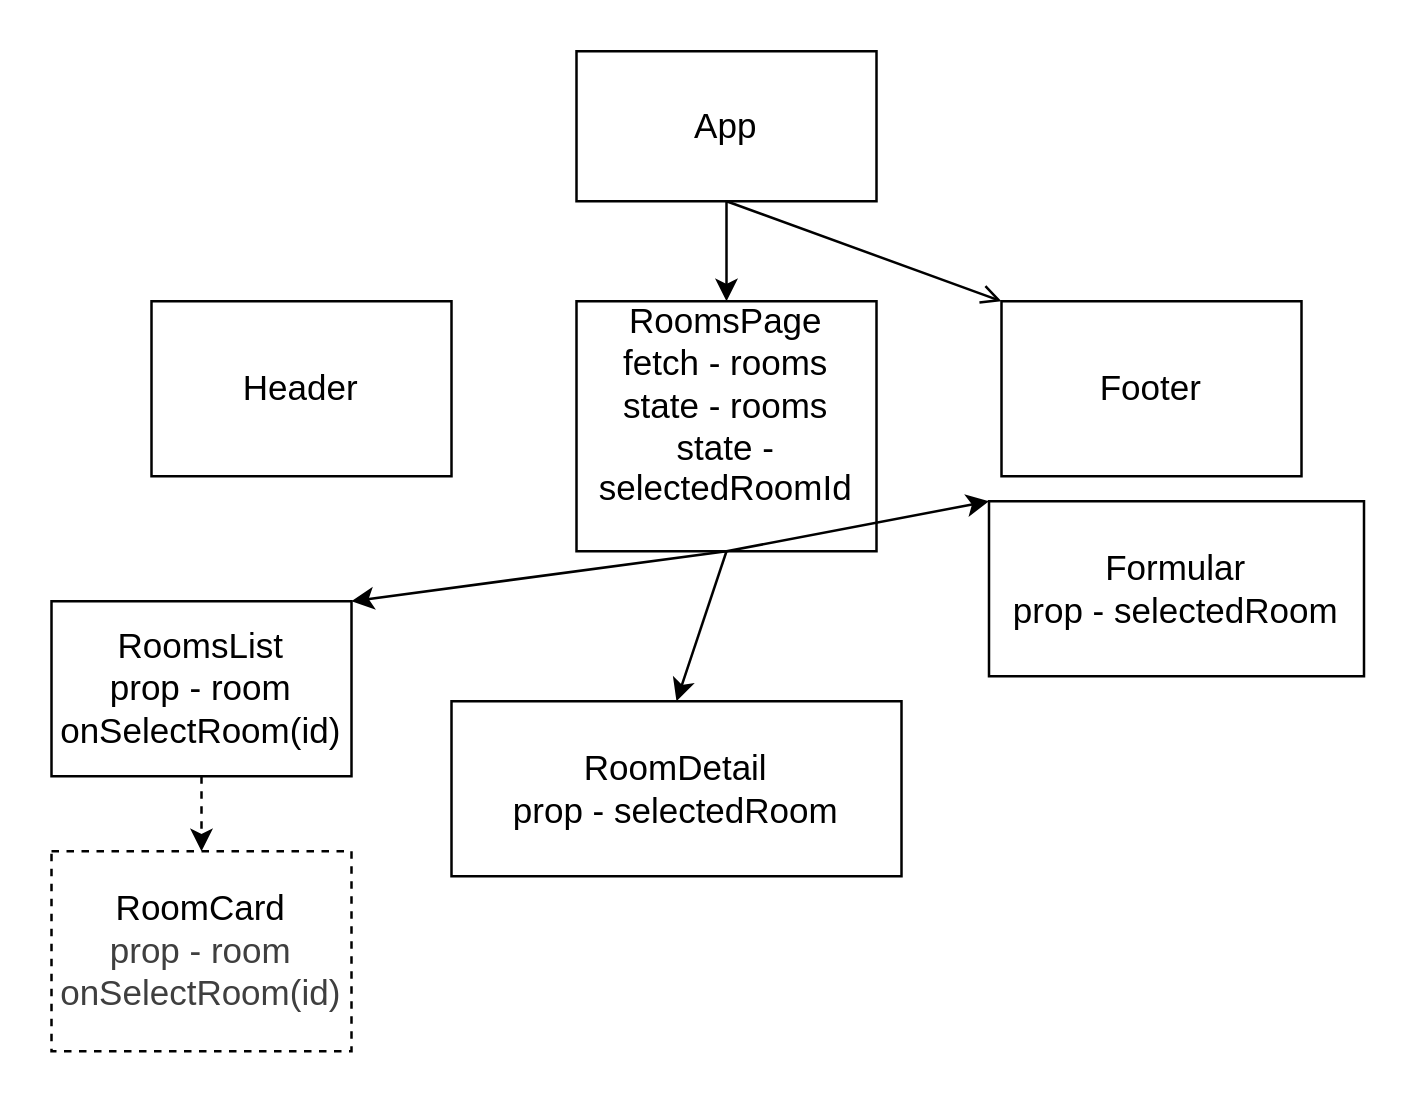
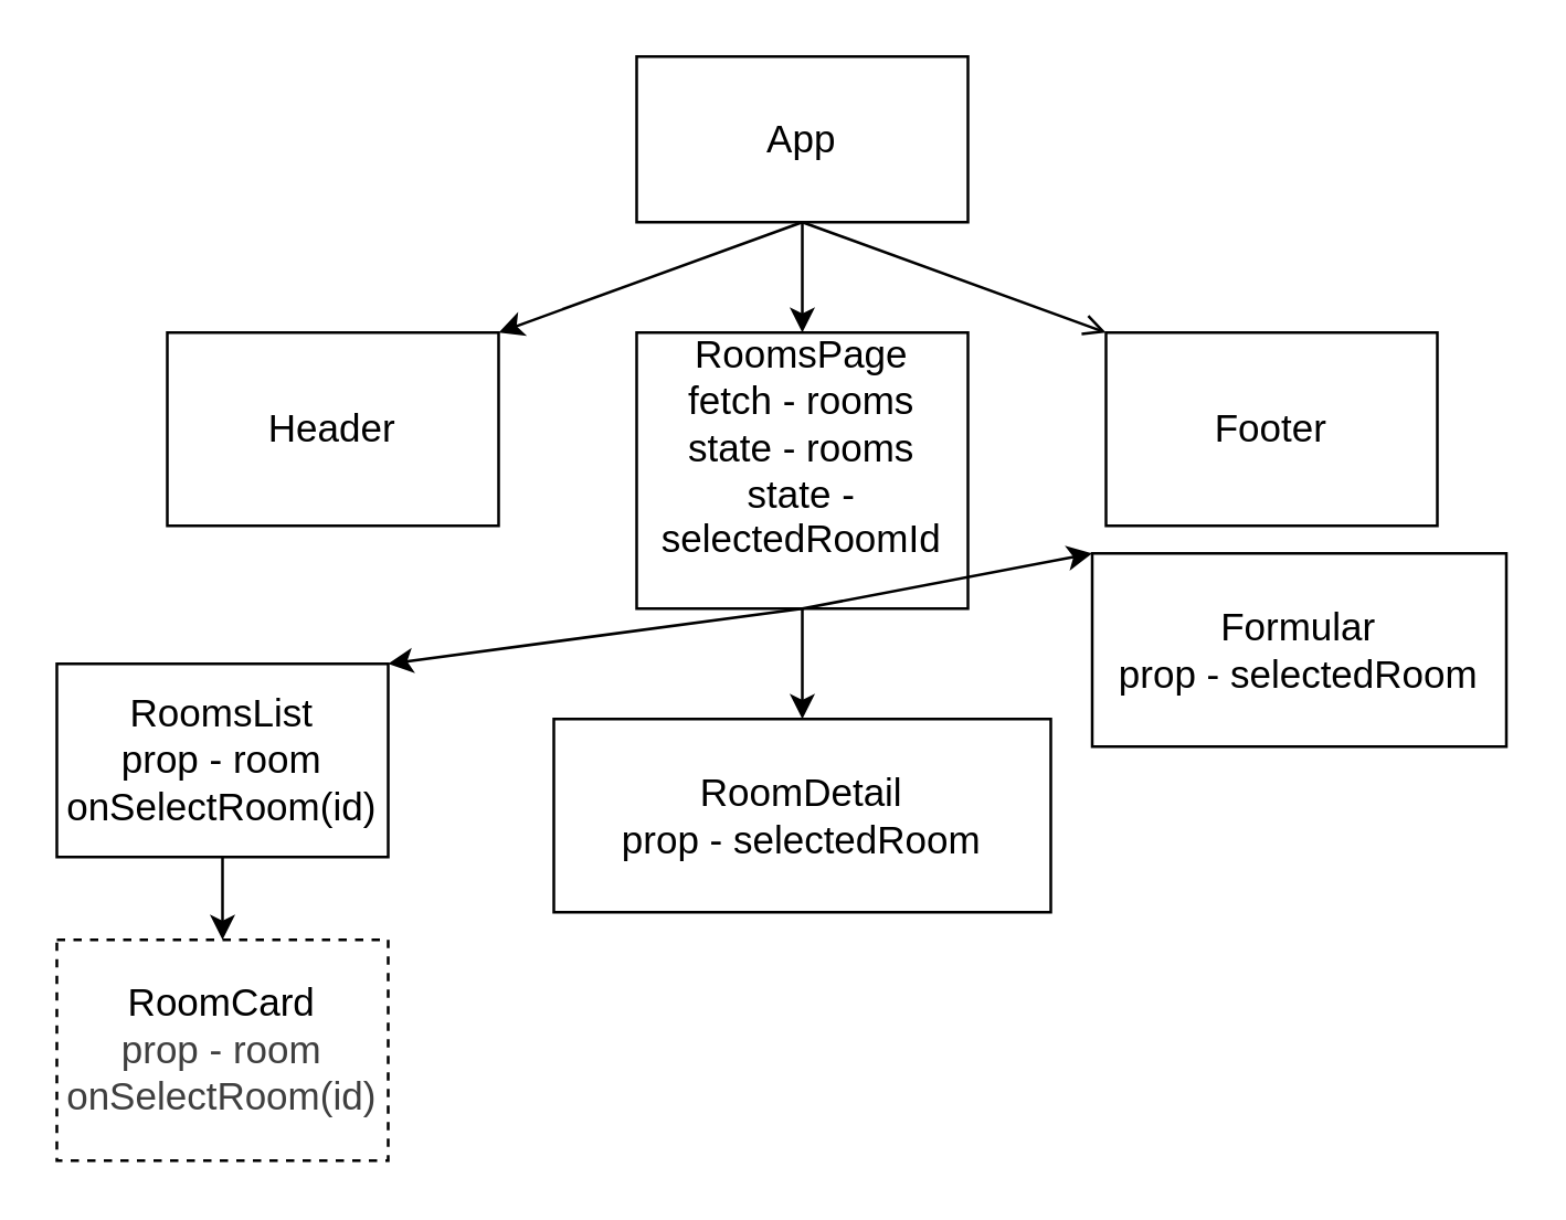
+ <mxCell id="4" style="edgeStyle=none;html=1;exitX=0.5;exitY=1;exitDx=0;exitDy=0;entryX=1;entryY=0;entryDx=0;entryDy=0;" edge="1" parent="1" source="5" target="9"><mxGeometry relative="1" as="geometry" /></mxCell>
- <mxCell id="15" value="&lt;font style=&quot;font-size: 14px;&quot;&gt;RoomDetail&lt;br&gt;prop - selectedRoom&lt;/font&gt;" style="rounded=0;whiteSpace=wrap;html=1;" vertex="1" parent="1"><mxGeometry x="180" y="280" width="180" height="70" as="geometry" /></mxCell>
+ <mxCell id="15" value="&lt;font style=&quot;font-size: 14px;&quot;&gt;RoomDetail&lt;br&gt;prop - selectedRoom&lt;/font&gt;" style="rounded=0;whiteSpace=wrap;html=1;" vertex="1" parent="1"><mxGeometry x="200" y="260" width="180" height="70" as="geometry" /></mxCell>
- <mxCell id="12" style="edgeStyle=none;html=1;exitX=0.5;exitY=1;exitDx=0;exitDy=0;entryX=0.5;entryY=0;entryDx=0;entryDy=0;dashed=1;" edge="1" parent="1" source="13" target="14"><mxGeometry relative="1" as="geometry" /></mxCell>
+ <mxCell id="12" style="edgeStyle=none;html=1;exitX=0.5;exitY=1;exitDx=0;exitDy=0;entryX=0.5;entryY=0;entryDx=0;entryDy=0;" edge="1" parent="1" source="13" target="14"><mxGeometry relative="1" as="geometry" /></mxCell>
